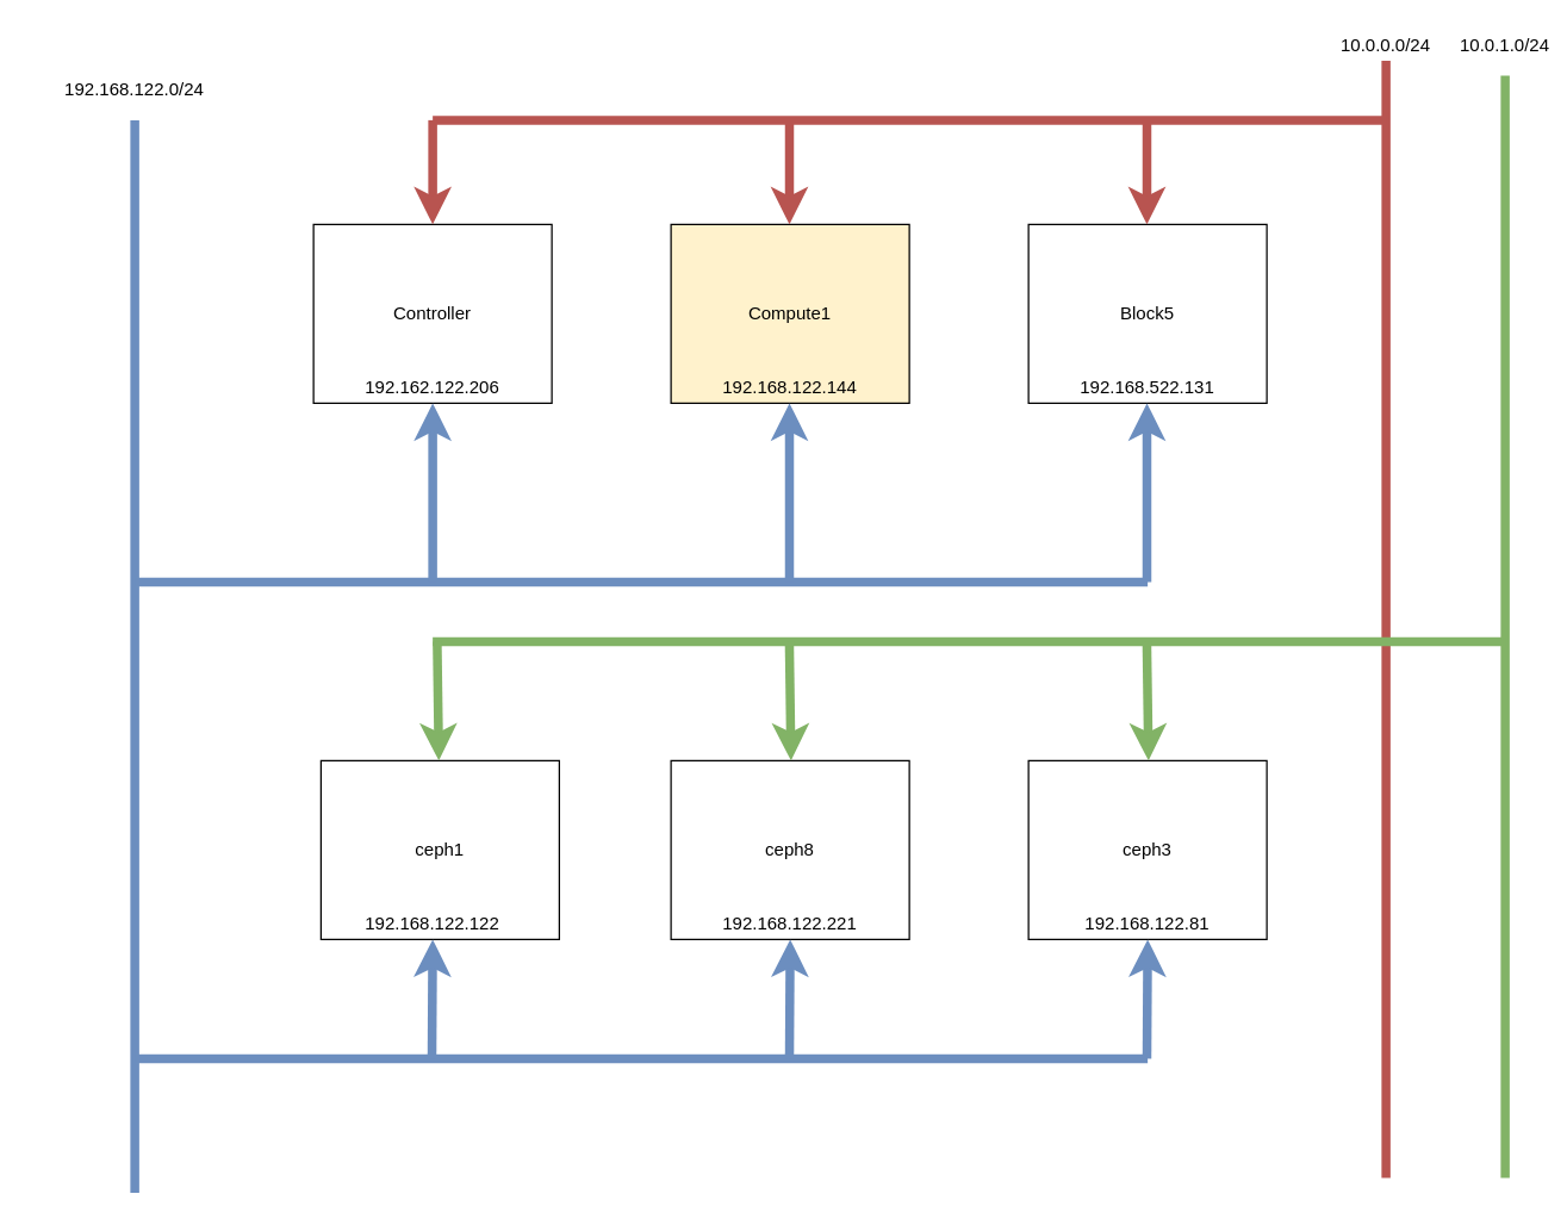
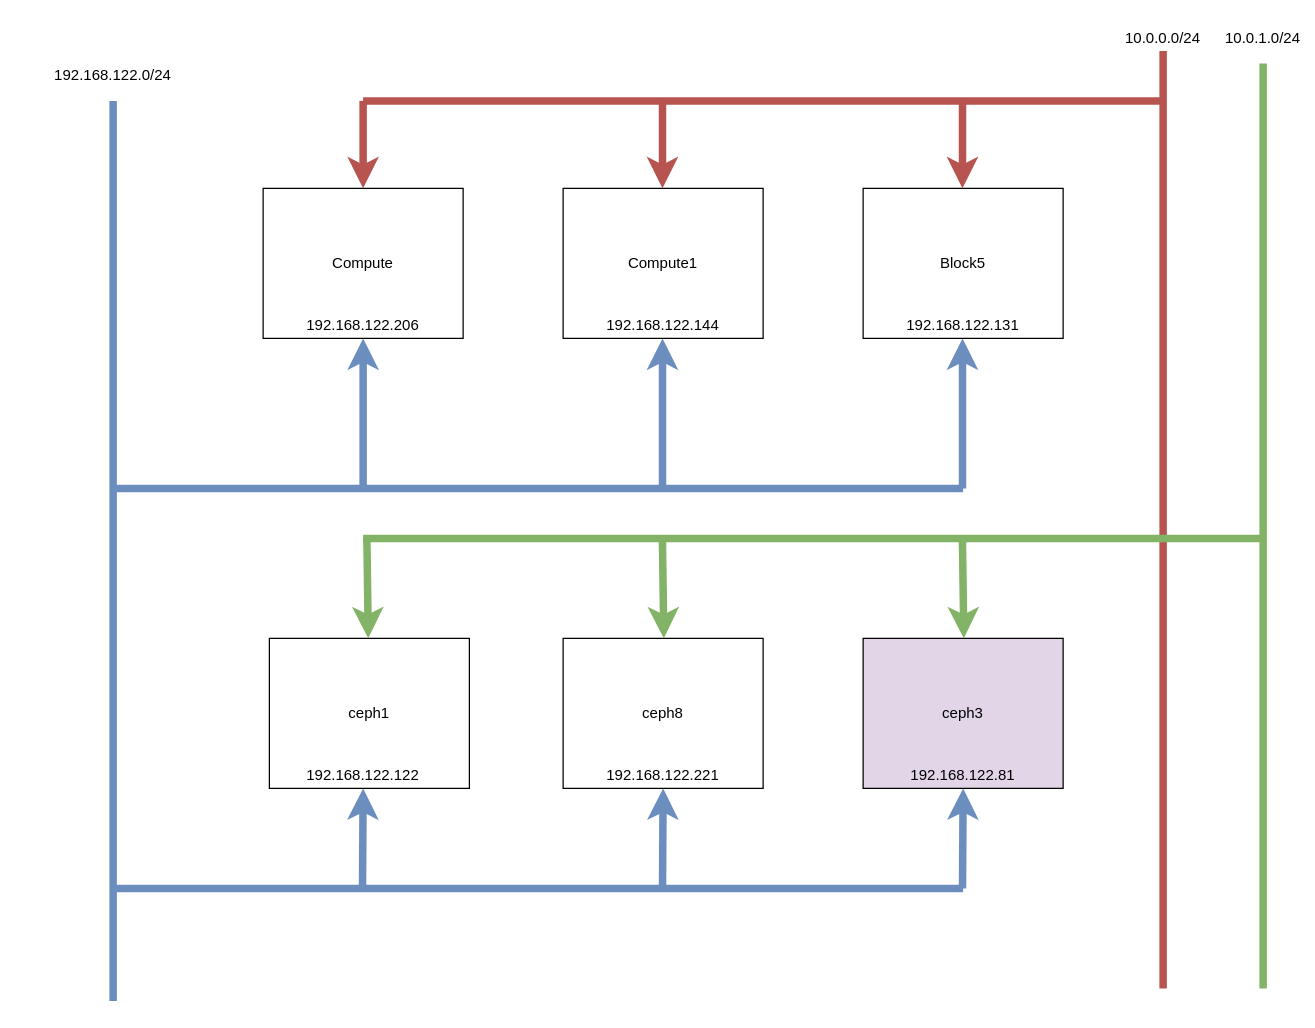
- <mxCell id="2" value="Controller" style="rounded=0;whiteSpace=wrap;html=1;" vertex="1" parent="1"><mxGeometry x="210" y="150" width="160" height="120" as="geometry" /></mxCell>
+ <mxCell id="2" value="Compute" style="rounded=0;whiteSpace=wrap;html=1;" vertex="1" parent="1"><mxGeometry x="210" y="150" width="160" height="120" as="geometry" /></mxCell>
- <mxCell id="6" value="Compute1" style="rounded=0;whiteSpace=wrap;html=1;fillColor=#fff2cc;" vertex="1" parent="1"><mxGeometry x="450" y="150" width="160" height="120" as="geometry" /></mxCell>
+ <mxCell id="6" value="Compute1" style="rounded=0;whiteSpace=wrap;html=1;" vertex="1" parent="1"><mxGeometry x="450" y="150" width="160" height="120" as="geometry" /></mxCell>
- <mxCell id="18" value="192.162.122.206" style="text;html=1;strokeColor=none;fillColor=none;align=center;verticalAlign=middle;whiteSpace=wrap;rounded=0;" vertex="1" parent="1"><mxGeometry x="205" y="250" width="170" height="20" as="geometry" /></mxCell>
+ <mxCell id="18" value="192.168.122.206" style="text;html=1;strokeColor=none;fillColor=none;align=center;verticalAlign=middle;whiteSpace=wrap;rounded=0;" vertex="1" parent="1"><mxGeometry x="205" y="250" width="170" height="20" as="geometry" /></mxCell>
- <mxCell id="19" value="192.168.522.131" style="text;html=1;strokeColor=none;fillColor=none;align=center;verticalAlign=middle;whiteSpace=wrap;rounded=0;" vertex="1" parent="1"><mxGeometry x="685" y="250" width="170" height="20" as="geometry" /></mxCell>
+ <mxCell id="19" value="192.168.122.131" style="text;html=1;strokeColor=none;fillColor=none;align=center;verticalAlign=middle;whiteSpace=wrap;rounded=0;" vertex="1" parent="1"><mxGeometry x="685" y="250" width="170" height="20" as="geometry" /></mxCell>
- <mxCell id="4" value="ceph3" style="rounded=0;whiteSpace=wrap;html=1;" vertex="1" parent="1"><mxGeometry x="690" y="510" width="160" height="120" as="geometry" /></mxCell>
+ <mxCell id="4" value="ceph3" style="rounded=0;whiteSpace=wrap;html=1;fillColor=#e1d5e7;" vertex="1" parent="1"><mxGeometry x="690" y="510" width="160" height="120" as="geometry" /></mxCell>
